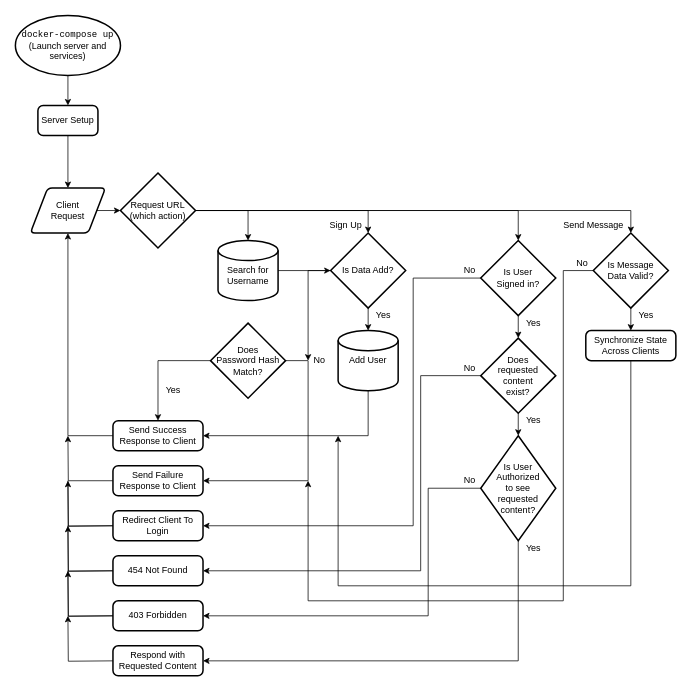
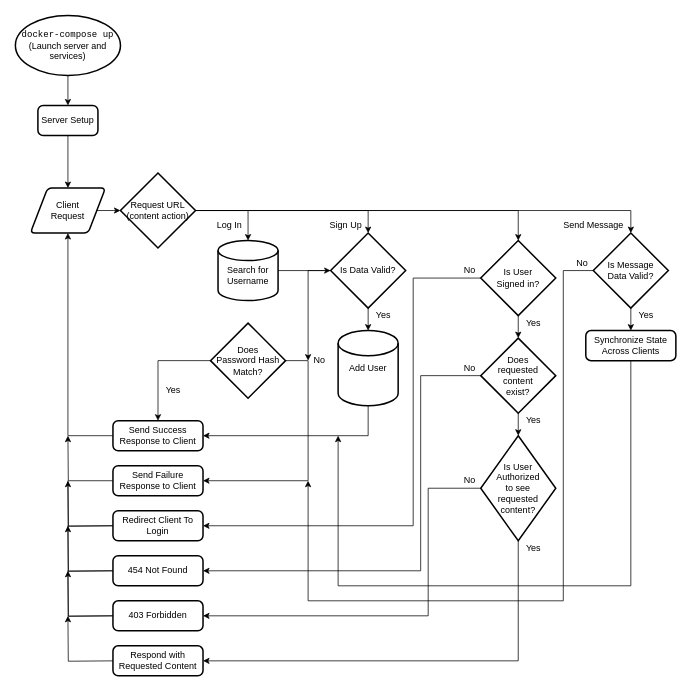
- <mxCell id="11" value="Request URL&lt;br&gt;(which action)" style="strokeWidth=2;html=1;shape=mxgraph.flowchart.decision;whiteSpace=wrap;" parent="1" vertex="1"><mxGeometry x="160" y="230" width="100" height="100" as="geometry" /></mxCell>
+ <mxCell id="11" value="Request URL&lt;br&gt;(content action)" style="strokeWidth=2;html=1;shape=mxgraph.flowchart.decision;whiteSpace=wrap;" parent="1" vertex="1"><mxGeometry x="160" y="230" width="100" height="100" as="geometry" /></mxCell>
+ <mxCell id="14" value="Log In" style="text;html=1;align=center;verticalAlign=middle;resizable=0;points=[];autosize=1;strokeColor=none;" parent="1" vertex="1"><mxGeometry x="280" y="290" width="50" height="20" as="geometry" /></mxCell>
- <mxCell id="27" value="Is Data Add?" style="strokeWidth=2;html=1;shape=mxgraph.flowchart.decision;whiteSpace=wrap;" parent="1" vertex="1"><mxGeometry x="440" y="310" width="100" height="100" as="geometry" /></mxCell>
+ <mxCell id="27" value="Is Data Valid?" style="strokeWidth=2;html=1;shape=mxgraph.flowchart.decision;whiteSpace=wrap;" parent="1" vertex="1"><mxGeometry x="440" y="310" width="100" height="100" as="geometry" /></mxCell>
- <mxCell id="30" value="Add User" style="strokeWidth=2;html=1;shape=mxgraph.flowchart.database;whiteSpace=wrap;" parent="1" vertex="1"><mxGeometry x="450" y="440" width="80" height="80" as="geometry" /></mxCell>
+ <mxCell id="30" value="Add User" style="strokeWidth=2;html=1;shape=mxgraph.flowchart.database;whiteSpace=wrap;" parent="1" vertex="1"><mxGeometry x="450" y="440" width="80" height="100" as="geometry" /></mxCell>
